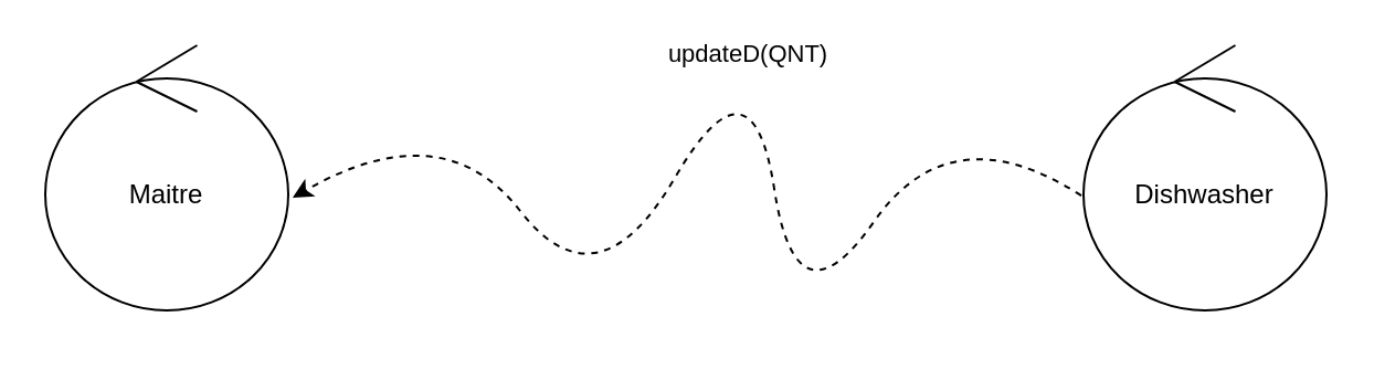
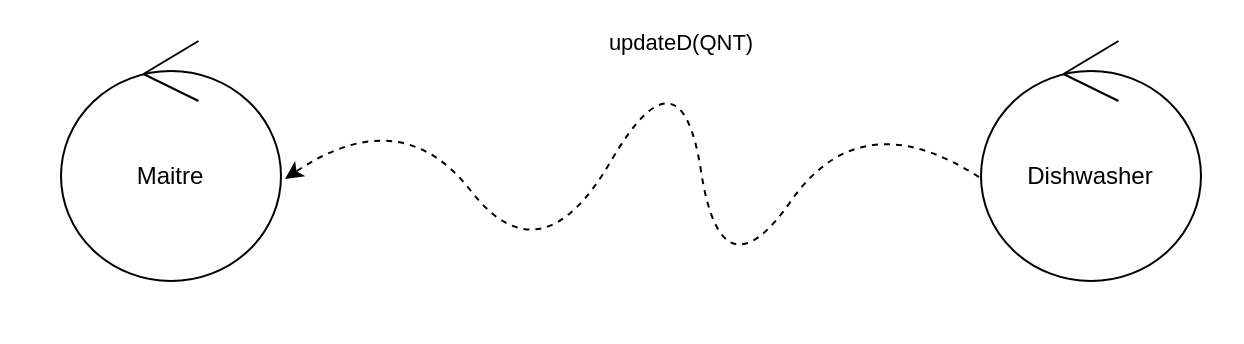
- <mxCell id="2" value="Maitre" style="ellipse;shape=umlControl;whiteSpace=wrap;html=1;" vertex="1" parent="1"><mxGeometry x="20" y="20" width="110" height="120" as="geometry" /></mxCell>
+ <mxCell id="2" value="Maitre" style="ellipse;shape=umlControl;whiteSpace=wrap;html=1;" vertex="1" parent="1"><mxGeometry x="30" y="20" width="110" height="120" as="geometry" /></mxCell>
